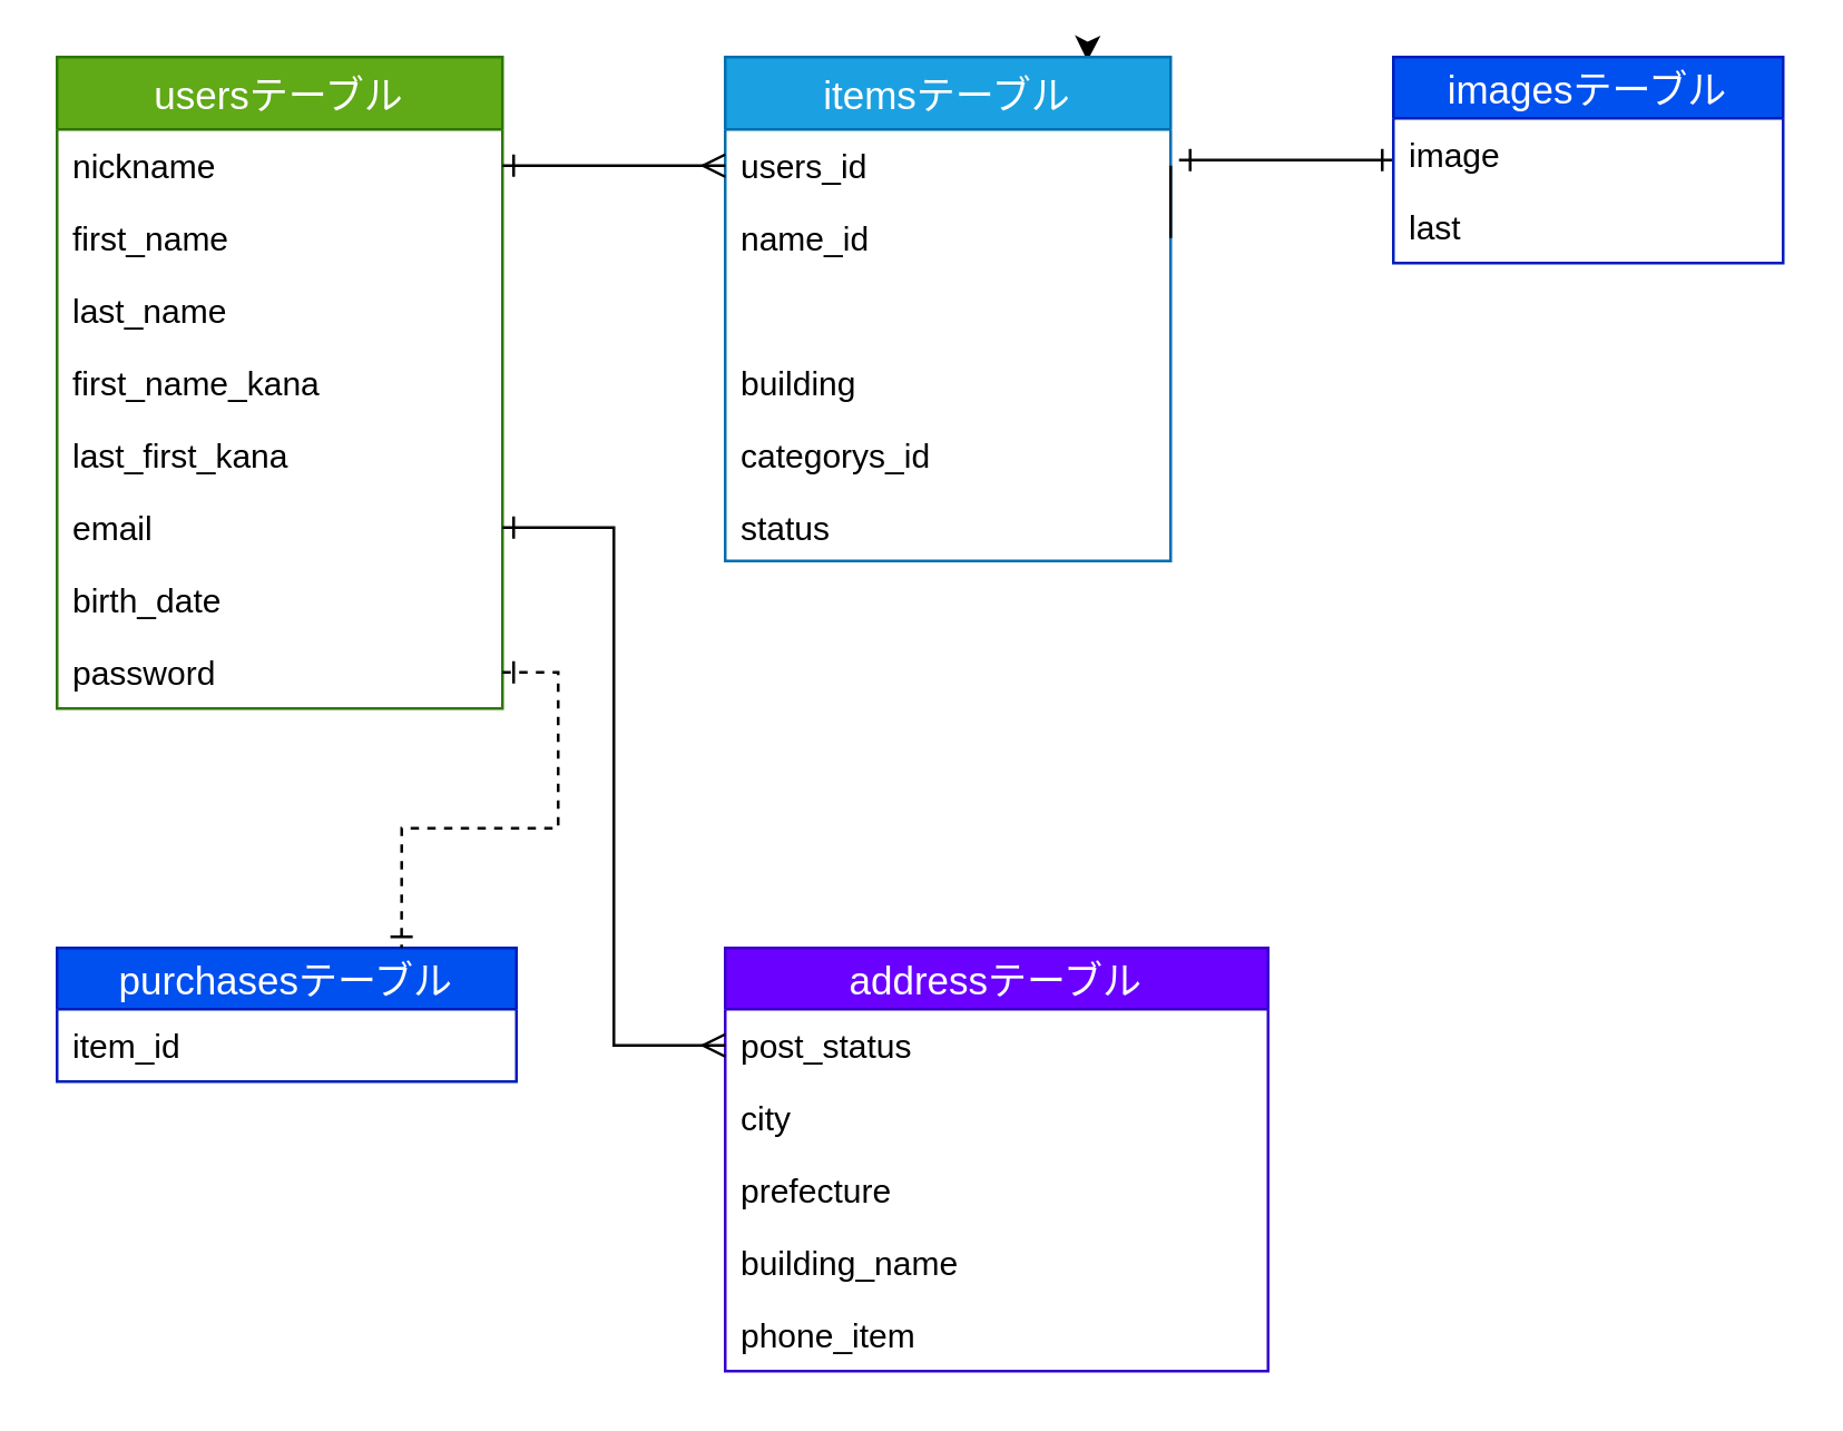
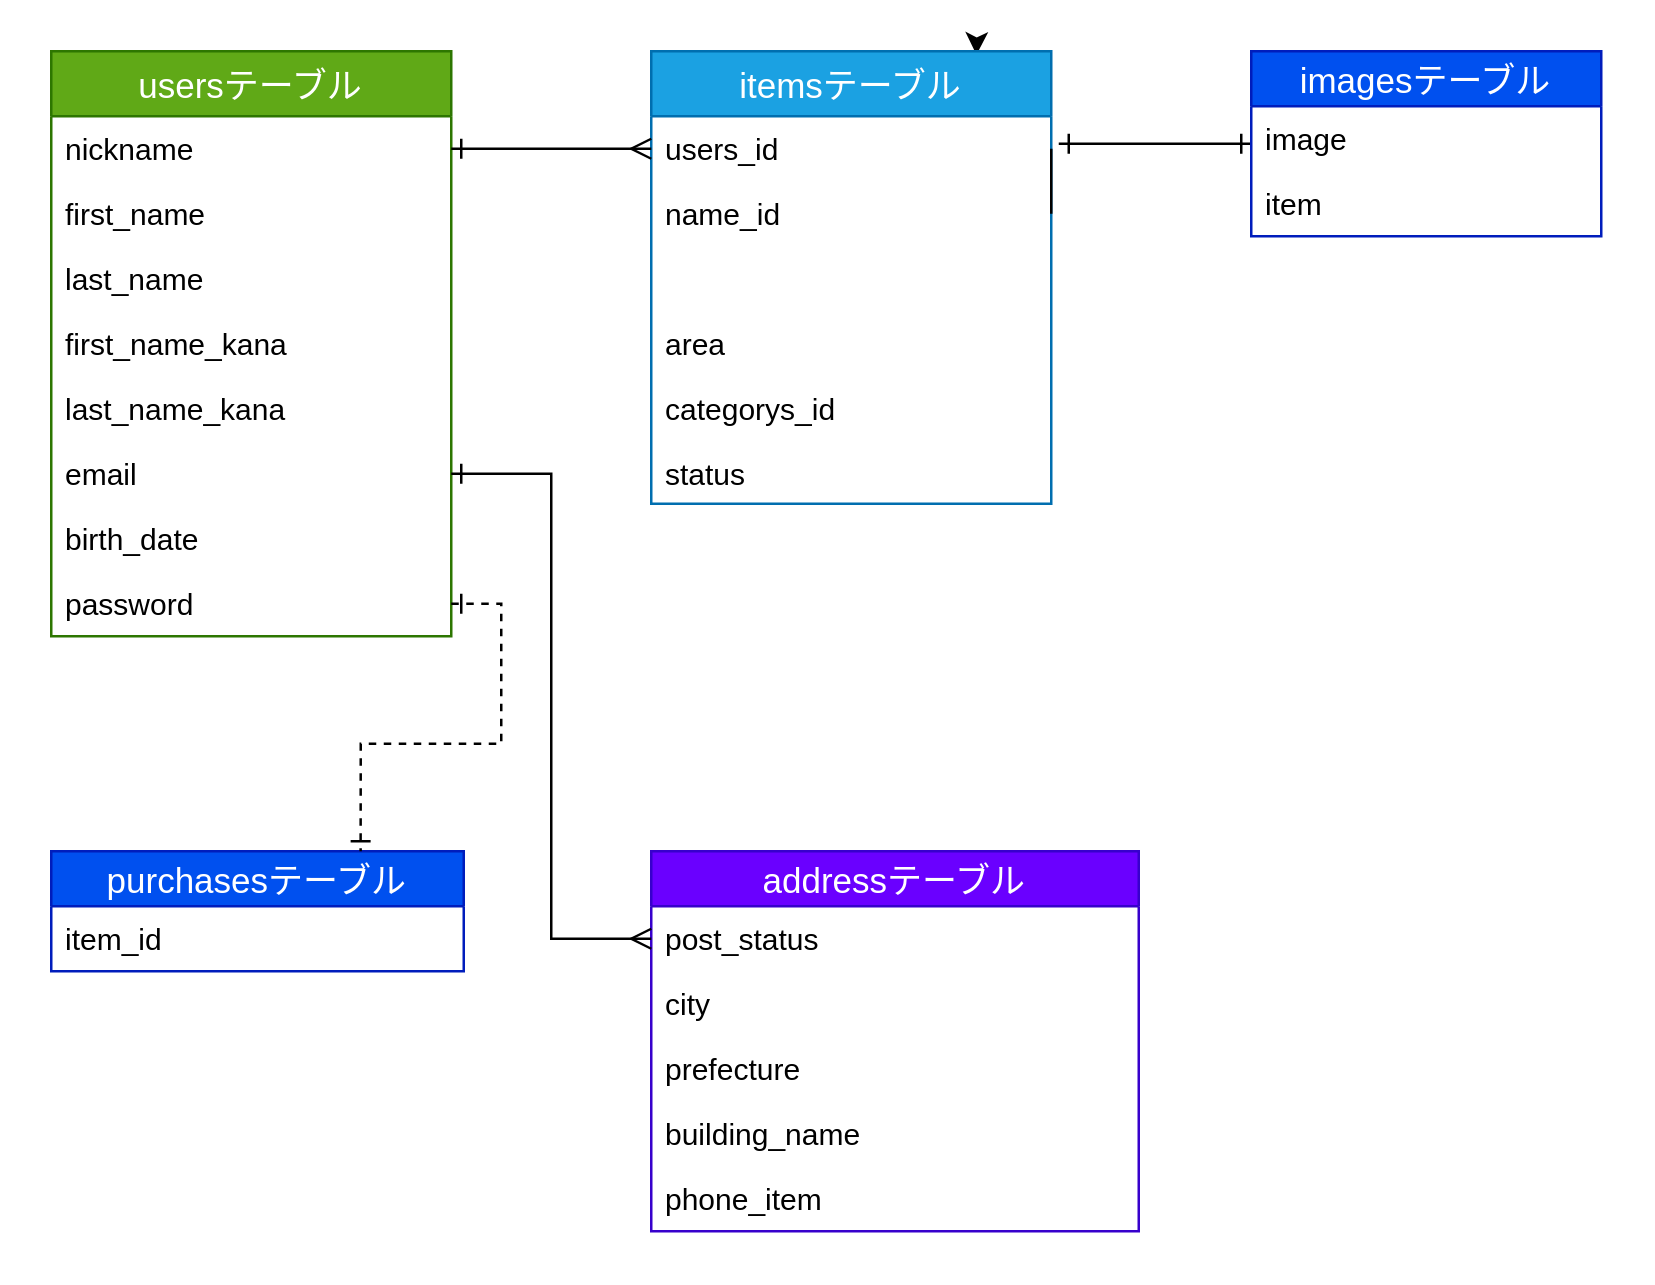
- <mxCell id="23" value="last" style="text;strokeColor=none;fillColor=none;spacingLeft=4;spacingRight=4;overflow=hidden;rotatable=0;points=[[0,0.5],[1,0.5]];portConstraint=eastwest;fontSize=12;" parent="21" vertex="1"><mxGeometry y="48" width="140" height="26" as="geometry" /></mxCell>
+ <mxCell id="23" value="item" style="text;strokeColor=none;fillColor=none;spacingLeft=4;spacingRight=4;overflow=hidden;rotatable=0;points=[[0,0.5],[1,0.5]];portConstraint=eastwest;fontSize=12;" parent="21" vertex="1"><mxGeometry y="48" width="140" height="26" as="geometry" /></mxCell>
- <mxCell id="17" value="building" style="text;strokeColor=none;fillColor=none;spacingLeft=4;spacingRight=4;overflow=hidden;rotatable=0;points=[[0,0.5],[1,0.5]];portConstraint=eastwest;fontSize=12;" parent="12" vertex="1"><mxGeometry y="104" width="160" height="26" as="geometry" /></mxCell>
+ <mxCell id="17" value="area" style="text;strokeColor=none;fillColor=none;spacingLeft=4;spacingRight=4;overflow=hidden;rotatable=0;points=[[0,0.5],[1,0.5]];portConstraint=eastwest;fontSize=12;" parent="12" vertex="1"><mxGeometry y="104" width="160" height="26" as="geometry" /></mxCell>
- <mxCell id="7" value="last_first_kana" style="text;spacingLeft=4;spacingRight=4;overflow=hidden;rotatable=0;points=[[0,0.5],[1,0.5]];portConstraint=eastwest;fontSize=12;" parent="2" vertex="1"><mxGeometry y="130" width="160" height="26" as="geometry" /></mxCell>
+ <mxCell id="7" value="last_name_kana" style="text;spacingLeft=4;spacingRight=4;overflow=hidden;rotatable=0;points=[[0,0.5],[1,0.5]];portConstraint=eastwest;fontSize=12;" parent="2" vertex="1"><mxGeometry y="130" width="160" height="26" as="geometry" /></mxCell>
